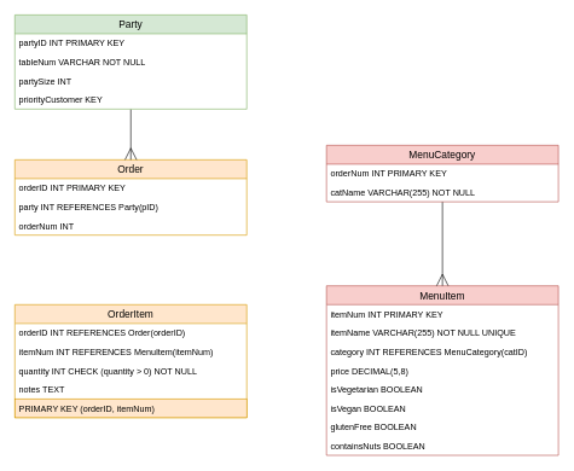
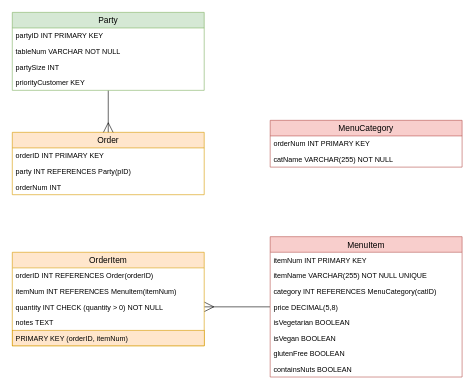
- <mxCell id="12" style="edgeStyle=orthogonalEdgeStyle;rounded=0;orthogonalLoop=1;jettySize=auto;html=1;entryX=0.5;entryY=0;entryDx=0;entryDy=0;endArrow=ERmany;endFill=0;jumpSize=8;endSize=14;strokeWidth=1;" parent="1" source="13" target="3" edge="1"><mxGeometry relative="1" as="geometry" /></mxCell>
+ <mxCell id="2" style="edgeStyle=orthogonalEdgeStyle;rounded=0;orthogonalLoop=1;jettySize=auto;html=1;entryX=1;entryY=0.5;entryDx=0;entryDy=0;endArrow=ERmany;endFill=0;strokeWidth=1;endSize=14;" edge="1" parent="1" source="3" target="29"><mxGeometry relative="1" as="geometry" /></mxCell>
